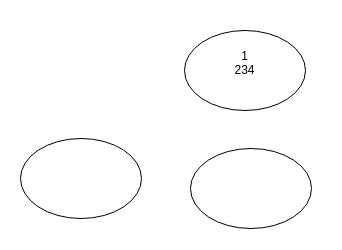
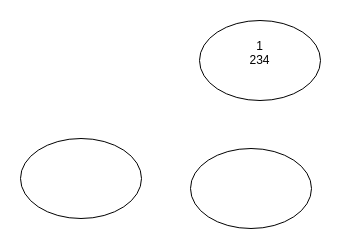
- <mxCell id="4" value="1&lt;div&gt;234&lt;/div&gt;&lt;div&gt;&lt;br&gt;&lt;/div&gt;" style="ellipse;whiteSpace=wrap;html=1;" vertex="1" parent="1"><mxGeometry x="184" y="30" width="121" height="80" as="geometry" /></mxCell>
+ <mxCell id="4" value="1&lt;div&gt;234&lt;/div&gt;&lt;div&gt;&lt;br&gt;&lt;/div&gt;" style="ellipse;whiteSpace=wrap;html=1;" vertex="1" parent="1"><mxGeometry x="199" y="20" width="121" height="80" as="geometry" /></mxCell>
